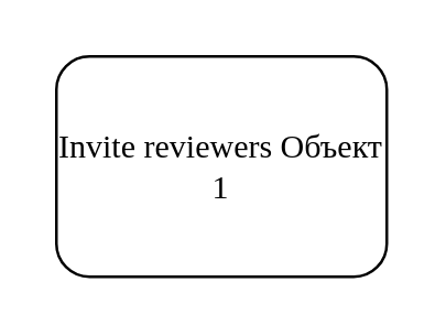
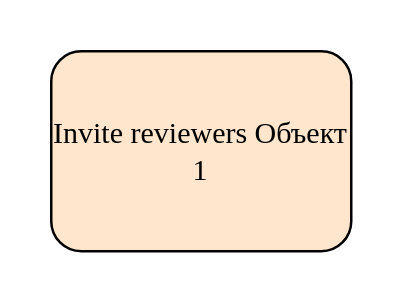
- <mxCell id="2" value="Invite reviewers Объект 1" style="rounded=1;whiteSpace=wrap;html=1;shadow=0;labelBackgroundColor=none;strokeWidth=1;fontFamily=Verdana;fontSize=12;align=center;" parent="1" vertex="1"><mxGeometry x="20" y="20" width="120" height="80" as="geometry" /></mxCell>
+ <mxCell id="2" value="Invite reviewers Объект 1" style="rounded=1;whiteSpace=wrap;html=1;shadow=0;labelBackgroundColor=none;strokeWidth=1;fontFamily=Verdana;fontSize=12;align=center;fillColor=#ffe6cc;" parent="1" vertex="1"><mxGeometry x="20" y="20" width="120" height="80" as="geometry" /></mxCell>
